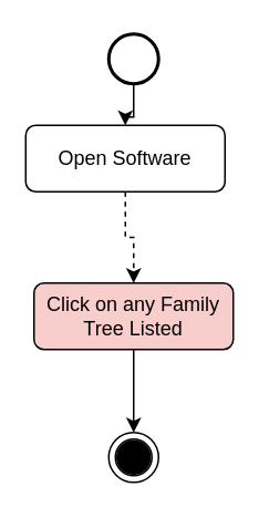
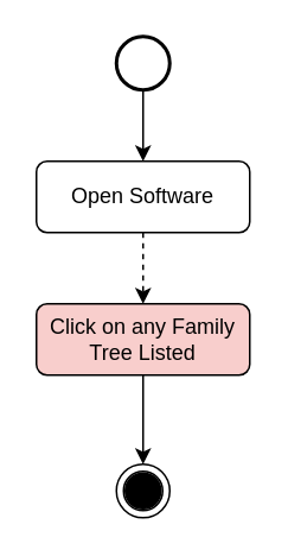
- <mxCell id="4" value="Open Software" style="rounded=1;whiteSpace=wrap;html=1;fontSize=12;glass=0;strokeWidth=1;shadow=0;" parent="1" vertex="1"><mxGeometry x="15" y="75" width="120" height="40" as="geometry" /></mxCell>
+ <mxCell id="4" value="Open Software" style="rounded=1;whiteSpace=wrap;html=1;fontSize=12;glass=0;strokeWidth=1;shadow=0;" parent="1" vertex="1"><mxGeometry x="20" y="90" width="120" height="40" as="geometry" /></mxCell>
